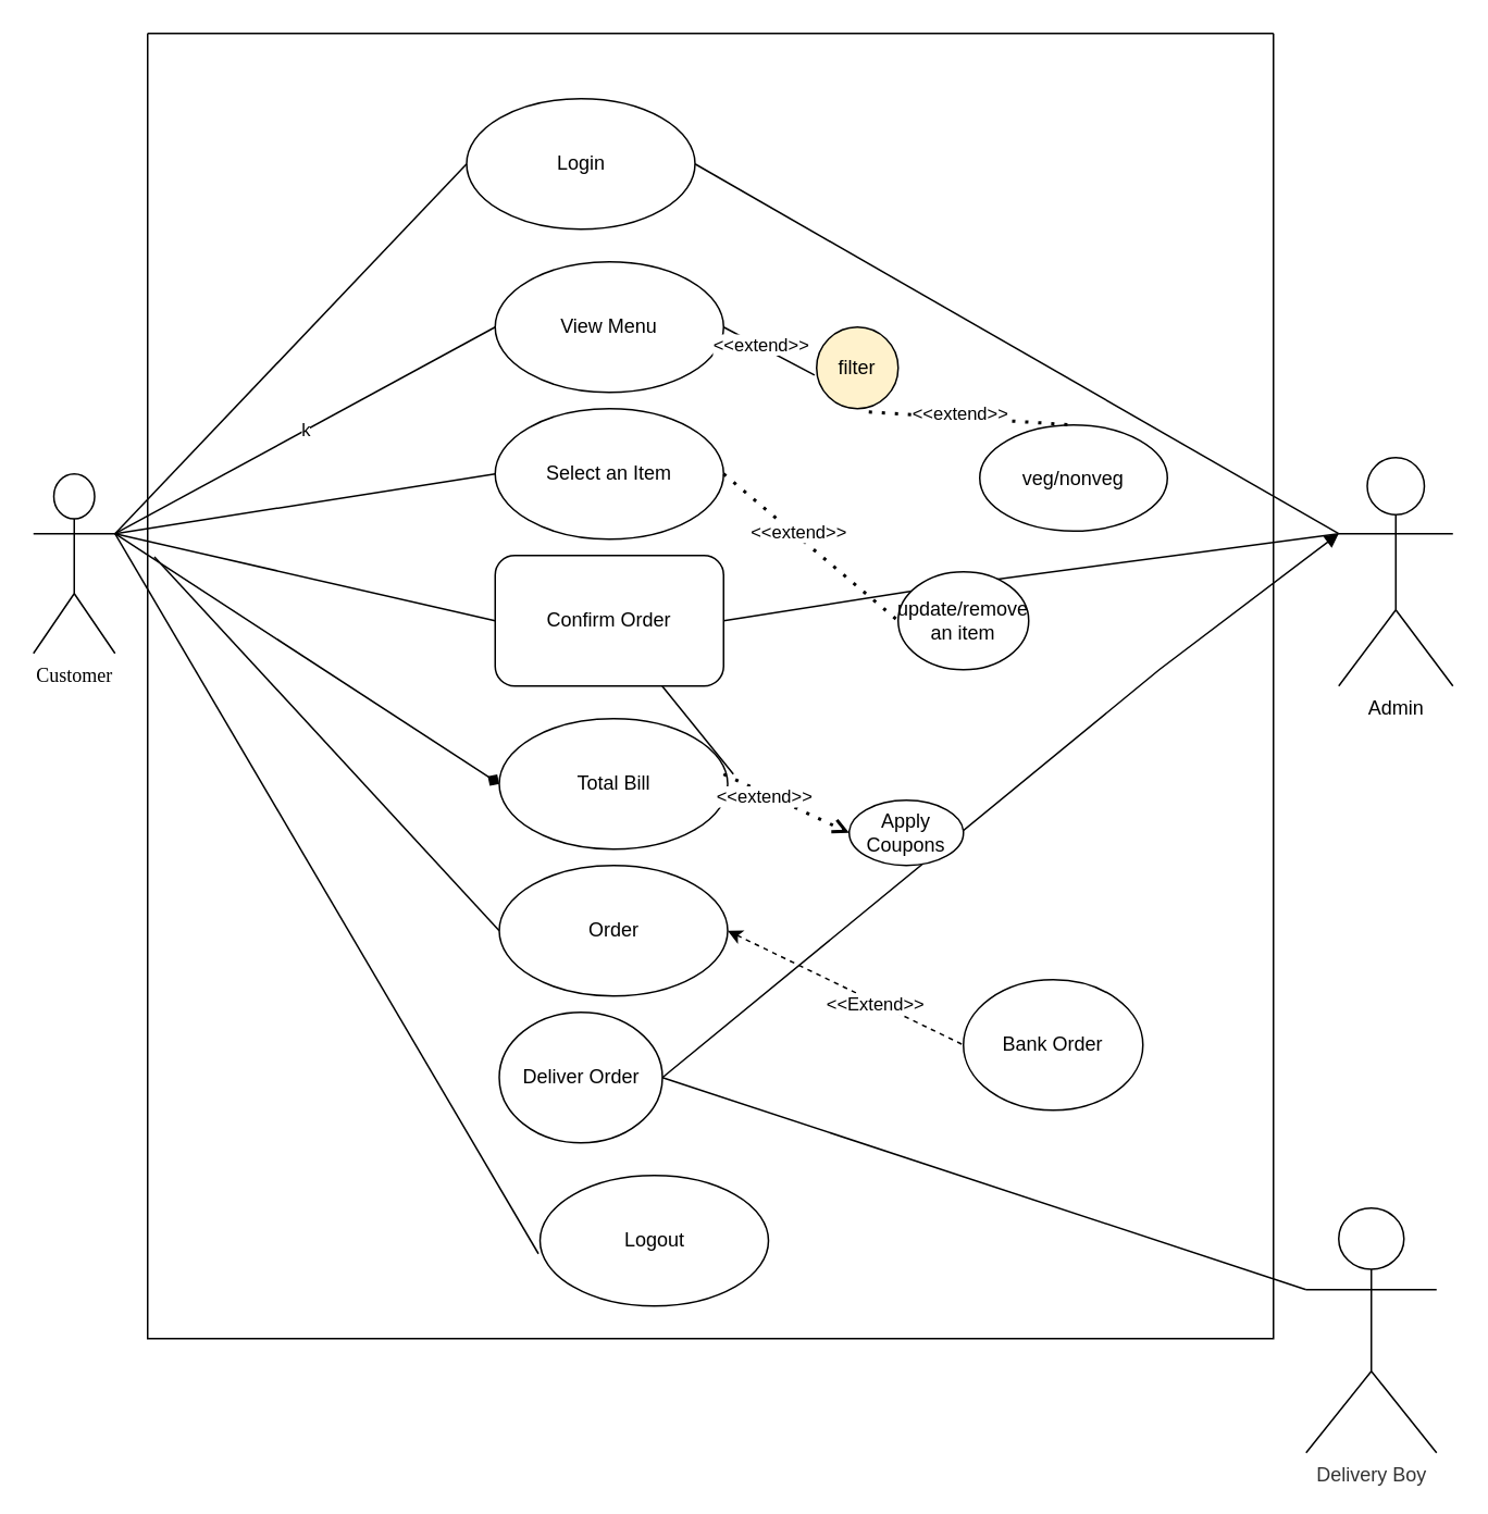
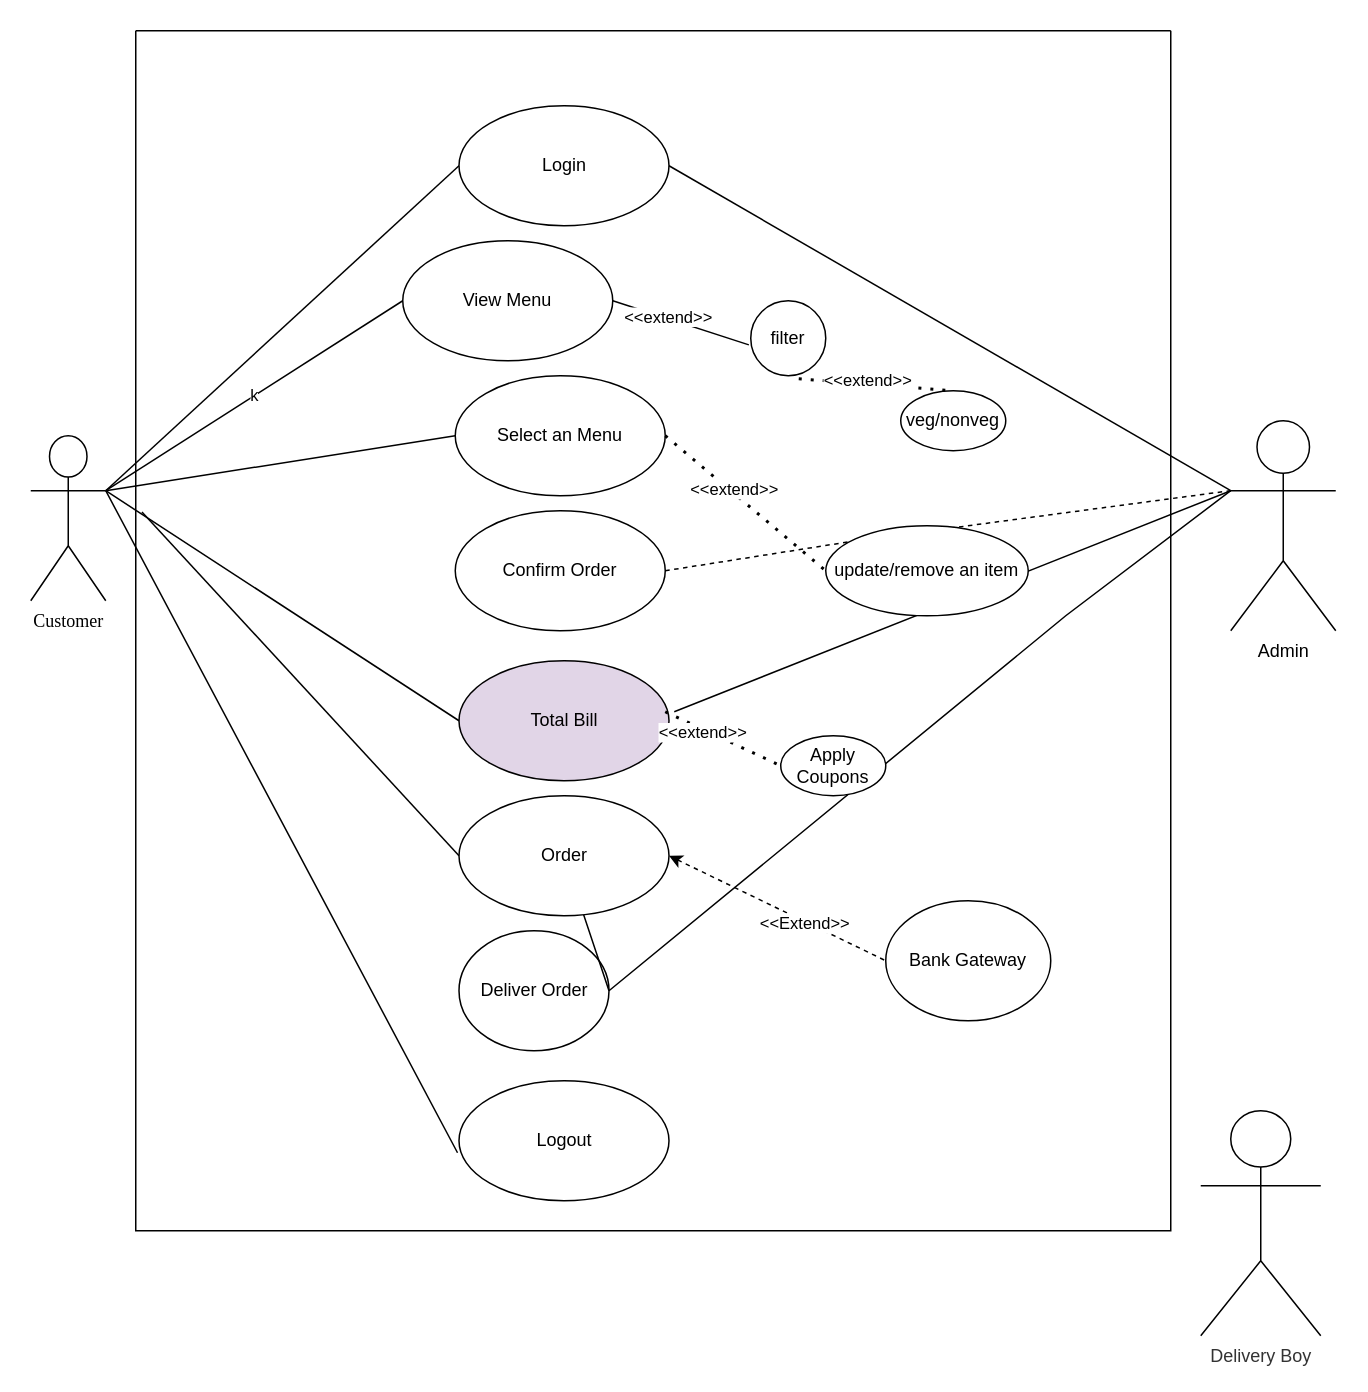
- <mxCell id="3" value="Login" style="ellipse;whiteSpace=wrap;html=1;" parent="1" vertex="1"><mxGeometry x="285.5" y="60" width="140" height="80" as="geometry" /></mxCell>
+ <mxCell id="3" value="Login" style="ellipse;whiteSpace=wrap;html=1;" parent="1" vertex="1"><mxGeometry x="305.5" y="70" width="140" height="80" as="geometry" /></mxCell>
- <mxCell id="4" value="View Menu" style="ellipse;whiteSpace=wrap;html=1;" parent="1" vertex="1"><mxGeometry x="303" y="160" width="140" height="80" as="geometry" /></mxCell>
+ <mxCell id="4" value="View Menu" style="ellipse;whiteSpace=wrap;html=1;" parent="1" vertex="1"><mxGeometry x="268" y="160" width="140" height="80" as="geometry" /></mxCell>
- <mxCell id="29" value="filter" style="ellipse;whiteSpace=wrap;html=1;fillColor=#fff2cc;" vertex="1" parent="27"><mxGeometry x="410" y="180" width="50" height="50" as="geometry" /></mxCell>
+ <mxCell id="29" value="filter" style="ellipse;whiteSpace=wrap;html=1;" vertex="1" parent="27"><mxGeometry x="410" y="180" width="50" height="50" as="geometry" /></mxCell>
- <mxCell id="5" value="Select an Item" style="ellipse;whiteSpace=wrap;html=1;" parent="1" vertex="1"><mxGeometry x="303" y="250" width="140" height="80" as="geometry" /></mxCell>
+ <mxCell id="5" value="Select an Menu" style="ellipse;whiteSpace=wrap;html=1;" parent="1" vertex="1"><mxGeometry x="303" y="250" width="140" height="80" as="geometry" /></mxCell>
- <mxCell id="30" value="veg/nonveg" style="ellipse;whiteSpace=wrap;html=1;" vertex="1" parent="27"><mxGeometry x="510" y="240" width="115" height="65" as="geometry" /></mxCell>
+ <mxCell id="30" value="veg/nonveg" style="ellipse;whiteSpace=wrap;html=1;" vertex="1" parent="27"><mxGeometry x="510" y="240" width="70" height="40" as="geometry" /></mxCell>
- <mxCell id="21" value="" style="endArrow=block;html=1;rounded=0;entryX=0;entryY=0.333;entryDx=0;entryDy=0;entryPerimeter=0;exitX=1;exitY=0.5;exitDx=0;exitDy=0;" parent="1" source="8" target="18" edge="1"><mxGeometry width="50" height="50" relative="1" as="geometry"><mxPoint x="420" y="430" as="sourcePoint" /><mxPoint x="470" y="380" as="targetPoint" /><Array as="points"><mxPoint x="710" y="410" /></Array></mxGeometry></mxCell>
+ <mxCell id="21" value="" style="endArrow=none;html=1;rounded=0;entryX=0;entryY=0.333;entryDx=0;entryDy=0;entryPerimeter=0;exitX=1;exitY=0.5;exitDx=0;exitDy=0;" parent="1" source="8" target="18" edge="1"><mxGeometry width="50" height="50" relative="1" as="geometry"><mxPoint x="420" y="430" as="sourcePoint" /><mxPoint x="470" y="380" as="targetPoint" /><Array as="points"><mxPoint x="710" y="410" /></Array></mxGeometry></mxCell>
- <mxCell id="20" value="" style="endArrow=none;html=1;rounded=0;exitX=1;exitY=0.5;exitDx=0;exitDy=0;entryX=0;entryY=0.333;entryDx=0;entryDy=0;entryPerimeter=0;" parent="1" source="7" target="18" edge="1"><mxGeometry width="50" height="50" relative="1" as="geometry"><mxPoint x="420" y="430" as="sourcePoint" /><mxPoint x="470" y="380" as="targetPoint" /><Array as="points"><mxPoint x="570" y="360" /></Array></mxGeometry></mxCell>
+ <mxCell id="20" value="" style="endArrow=none;html=1;rounded=0;exitX=1;exitY=0.5;exitDx=0;exitDy=0;entryX=0;entryY=0.333;entryDx=0;entryDy=0;entryPerimeter=0;dashed=1;" parent="1" source="7" target="18" edge="1"><mxGeometry width="50" height="50" relative="1" as="geometry"><mxPoint x="420" y="430" as="sourcePoint" /><mxPoint x="470" y="380" as="targetPoint" /><Array as="points"><mxPoint x="570" y="360" /></Array></mxGeometry></mxCell>
- <mxCell id="14" value="" style="endArrow=none;html=1;rounded=0;exitX=1;exitY=0.333;exitDx=0;exitDy=0;exitPerimeter=0;entryX=0;entryY=0.5;entryDx=0;entryDy=0;" parent="1" source="2" target="7" edge="1"><mxGeometry width="50" height="50" relative="1" as="geometry"><mxPoint x="420" y="430" as="sourcePoint" /><mxPoint x="470" y="380" as="targetPoint" /></mxGeometry></mxCell>
- <mxCell id="7" value="Confirm Order" style="whiteSpace=wrap;html=1;rounded=1;" parent="1" vertex="1"><mxGeometry x="303" y="340" width="140" height="80" as="geometry" /></mxCell>
+ <mxCell id="7" value="Confirm Order" style="ellipse;whiteSpace=wrap;html=1;" parent="1" vertex="1"><mxGeometry x="303" y="340" width="140" height="80" as="geometry" /></mxCell>
- <mxCell id="34" value="update/remove an item" style="ellipse;whiteSpace=wrap;html=1;" vertex="1" parent="27"><mxGeometry x="460" y="330" width="80" height="60" as="geometry" /></mxCell>
+ <mxCell id="34" value="update/remove an item" style="ellipse;whiteSpace=wrap;html=1;" vertex="1" parent="27"><mxGeometry x="460" y="330" width="135" height="60" as="geometry" /></mxCell>
- <mxCell id="19" value="" style="endArrow=none;html=1;rounded=0;exitX=1.025;exitY=0.425;exitDx=0;exitDy=0;exitPerimeter=0;" parent="1" source="6" target="7" edge="1"><mxGeometry width="50" height="50" relative="1" as="geometry"><mxPoint x="420" y="430" as="sourcePoint" /><mxPoint x="470" y="380" as="targetPoint" /></mxGeometry></mxCell>
+ <mxCell id="19" value="" style="endArrow=none;html=1;rounded=0;entryX=0;entryY=0.333;entryDx=0;entryDy=0;entryPerimeter=0;exitX=1.025;exitY=0.425;exitDx=0;exitDy=0;exitPerimeter=0;" parent="1" source="6" target="18" edge="1"><mxGeometry width="50" height="50" relative="1" as="geometry"><mxPoint x="420" y="430" as="sourcePoint" /><mxPoint x="470" y="380" as="targetPoint" /></mxGeometry></mxCell>
- <mxCell id="13" value="" style="endArrow=diamond;html=1;rounded=0;exitX=1;exitY=0.333;exitDx=0;exitDy=0;exitPerimeter=0;entryX=0;entryY=0.5;entryDx=0;entryDy=0;" parent="1" source="2" target="6" edge="1"><mxGeometry width="50" height="50" relative="1" as="geometry"><mxPoint x="420" y="430" as="sourcePoint" /><mxPoint x="470" y="380" as="targetPoint" /></mxGeometry></mxCell>
+ <mxCell id="13" value="" style="endArrow=none;html=1;rounded=0;exitX=1;exitY=0.333;exitDx=0;exitDy=0;exitPerimeter=0;entryX=0;entryY=0.5;entryDx=0;entryDy=0;" parent="1" source="2" target="6" edge="1"><mxGeometry width="50" height="50" relative="1" as="geometry"><mxPoint x="420" y="430" as="sourcePoint" /><mxPoint x="470" y="380" as="targetPoint" /></mxGeometry></mxCell>
- <mxCell id="6" value="Total Bill" style="ellipse;whiteSpace=wrap;html=1;" parent="1" vertex="1"><mxGeometry x="305.5" y="440" width="140" height="80" as="geometry" /></mxCell>
+ <mxCell id="6" value="Total Bill" style="ellipse;whiteSpace=wrap;html=1;fillColor=#e1d5e7;" parent="1" vertex="1"><mxGeometry x="305.5" y="440" width="140" height="80" as="geometry" /></mxCell>
- <mxCell id="37" value="" style="endArrow=open;dashed=1;html=1;dashPattern=1 3;strokeWidth=2;rounded=0;entryX=0;entryY=0.5;entryDx=0;entryDy=0;exitX=0.982;exitY=0.425;exitDx=0;exitDy=0;exitPerimeter=0;" edge="1" parent="1" source="6" target="33"><mxGeometry width="50" height="50" relative="1" as="geometry"><mxPoint x="440" y="380" as="sourcePoint" /><mxPoint x="490" y="330" as="targetPoint" /></mxGeometry></mxCell>
+ <mxCell id="37" value="" style="endArrow=none;dashed=1;html=1;dashPattern=1 3;strokeWidth=2;rounded=0;entryX=0;entryY=0.5;entryDx=0;entryDy=0;exitX=0.982;exitY=0.425;exitDx=0;exitDy=0;exitPerimeter=0;" edge="1" parent="1" source="6" target="33"><mxGeometry width="50" height="50" relative="1" as="geometry"><mxPoint x="440" y="380" as="sourcePoint" /><mxPoint x="490" y="330" as="targetPoint" /></mxGeometry></mxCell>
- <mxCell id="28" value="Bank Order" style="ellipse;whiteSpace=wrap;html=1;" parent="27" vertex="1"><mxGeometry x="500" y="580" width="110" height="80" as="geometry" /></mxCell>
+ <mxCell id="28" value="Bank Gateway" style="ellipse;whiteSpace=wrap;html=1;" parent="27" vertex="1"><mxGeometry x="500" y="580" width="110" height="80" as="geometry" /></mxCell>
- <mxCell id="17" value="" style="endArrow=none;html=1;rounded=0;exitX=1;exitY=0.5;exitDx=0;exitDy=0;entryX=0;entryY=0.333;entryDx=0;entryDy=0;entryPerimeter=0;" parent="1" source="8" target="16" edge="1"><mxGeometry width="50" height="50" relative="1" as="geometry"><mxPoint x="420" y="430" as="sourcePoint" /><mxPoint x="470" y="380" as="targetPoint" /></mxGeometry></mxCell>
+ <mxCell id="17" value="" style="endArrow=none;html=1;rounded=0;exitX=1;exitY=0.5;exitDx=0;exitDy=0;" parent="1" source="8" target="23" edge="1"><mxGeometry width="50" height="50" relative="1" as="geometry"><mxPoint x="420" y="430" as="sourcePoint" /><mxPoint x="470" y="380" as="targetPoint" /></mxGeometry></mxCell>
- <mxCell id="9" value="Logout" style="ellipse;whiteSpace=wrap;html=1;" parent="1" vertex="1"><mxGeometry x="330.5" y="720" width="140" height="80" as="geometry" /></mxCell>
+ <mxCell id="9" value="Logout" style="ellipse;whiteSpace=wrap;html=1;" parent="1" vertex="1"><mxGeometry x="305.5" y="720" width="140" height="80" as="geometry" /></mxCell>
